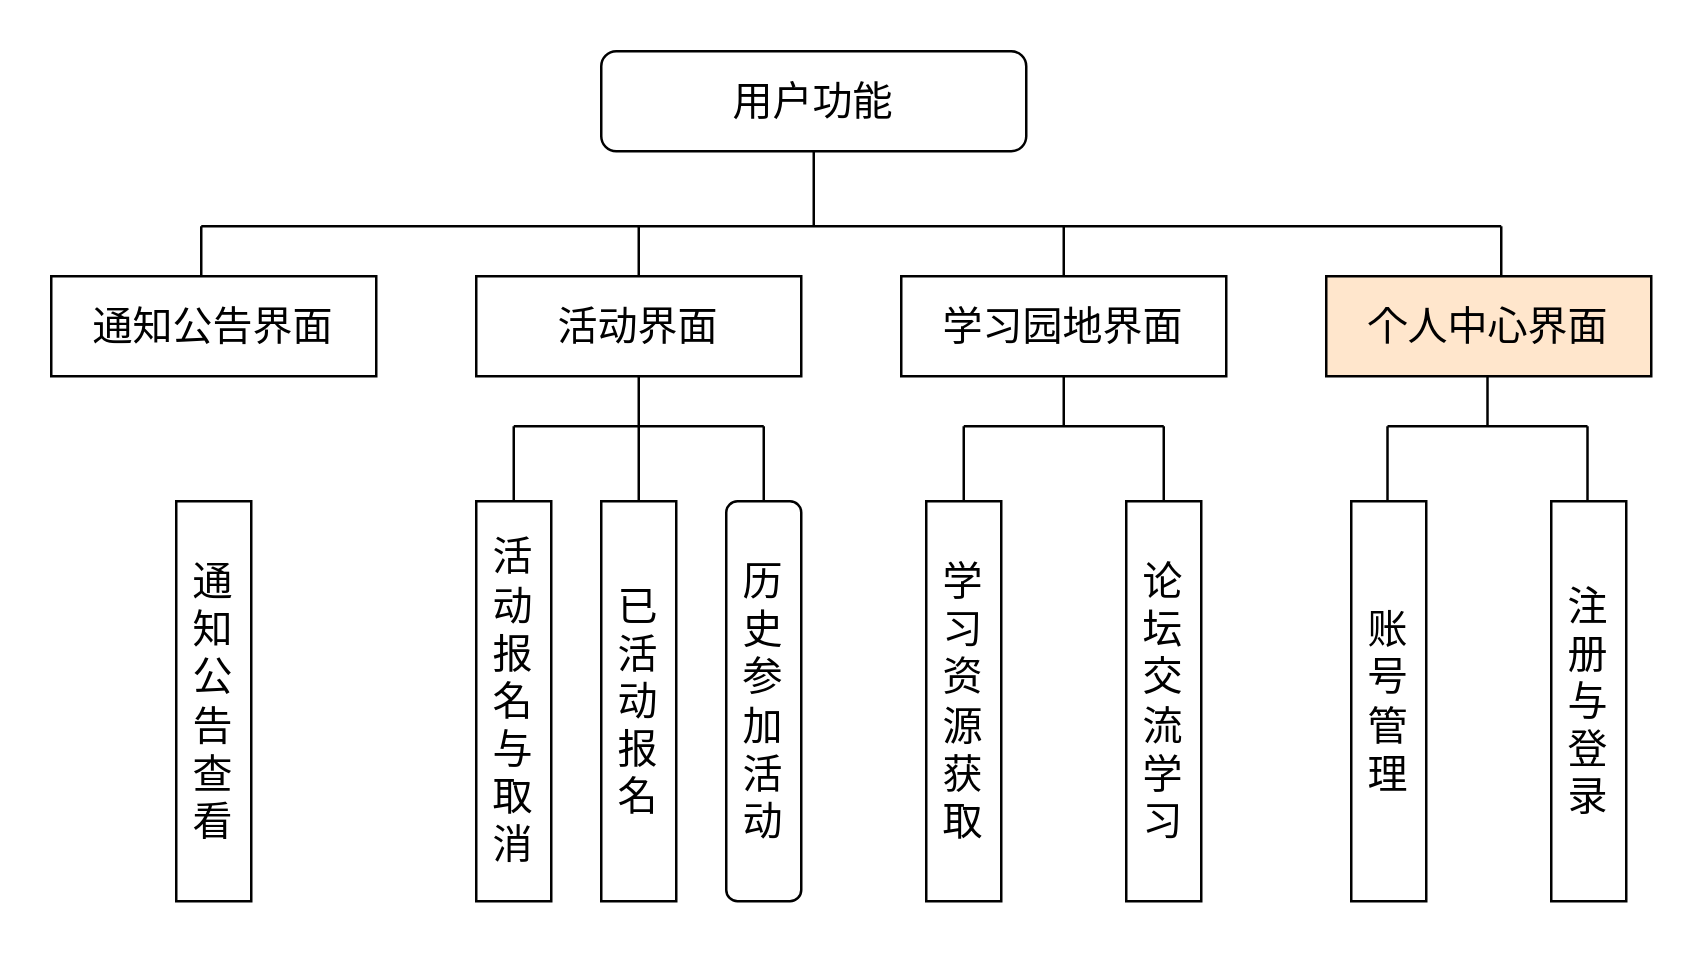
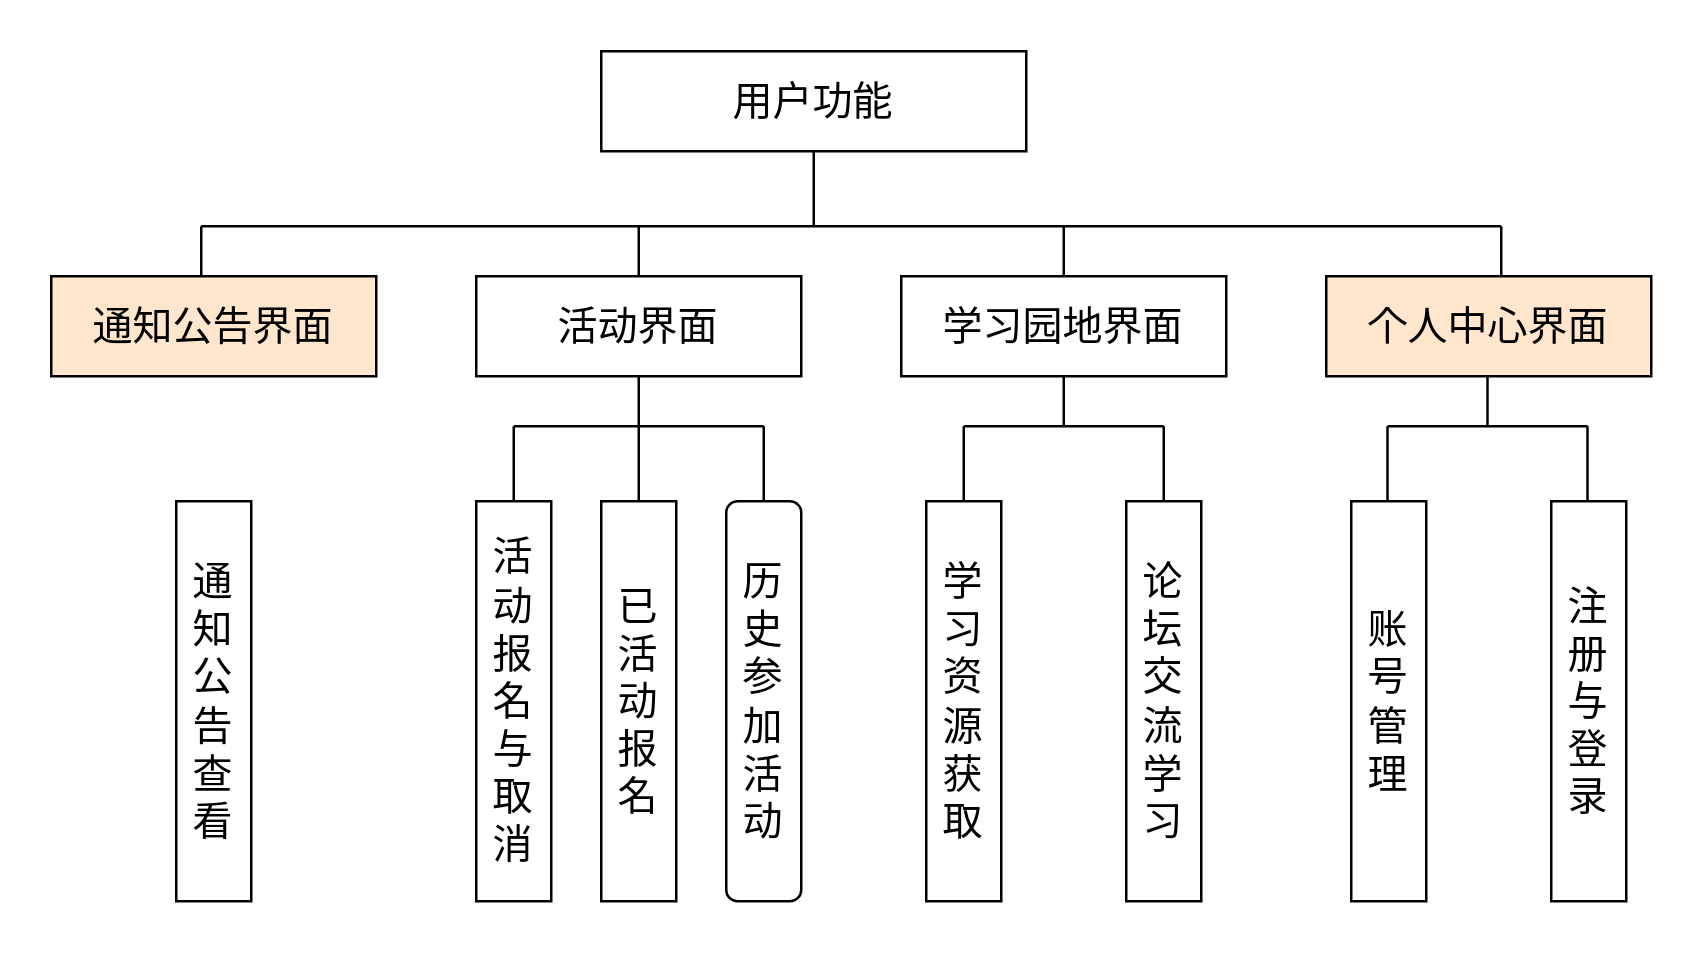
- <mxCell id="2" value="&lt;font style=&quot;font-size: 16px;&quot;&gt;用户功能&lt;br&gt;&lt;/font&gt;" style="whiteSpace=wrap;html=1;rounded=1;" parent="1" vertex="1"><mxGeometry x="240" y="20" width="170" height="40" as="geometry" /></mxCell>
+ <mxCell id="2" value="&lt;font style=&quot;font-size: 16px;&quot;&gt;用户功能&lt;br&gt;&lt;/font&gt;" style="rounded=0;whiteSpace=wrap;html=1;" parent="1" vertex="1"><mxGeometry x="240" y="20" width="170" height="40" as="geometry" /></mxCell>
- <mxCell id="7" value="&lt;font style=&quot;font-size: 16px;&quot;&gt;通知公告界面&lt;/font&gt;" style="rounded=0;whiteSpace=wrap;html=1;" parent="1" vertex="1"><mxGeometry y="110" width="130" height="40" as="geometry" x="20" /></mxCell>
+ <mxCell id="7" value="&lt;font style=&quot;font-size: 16px;&quot;&gt;通知公告界面&lt;/font&gt;" style="rounded=0;whiteSpace=wrap;html=1;fillColor=#ffe6cc;" parent="1" vertex="1"><mxGeometry y="110" width="130" height="40" as="geometry" x="20" /></mxCell>
